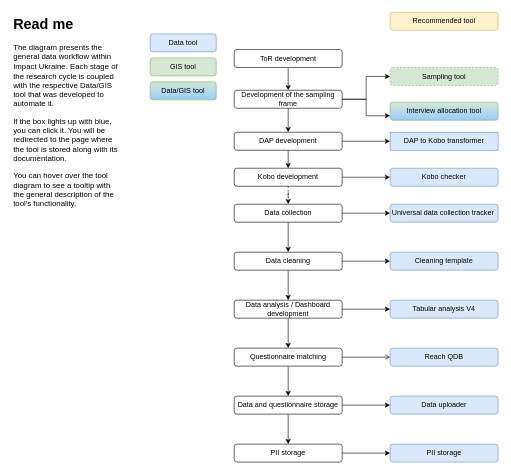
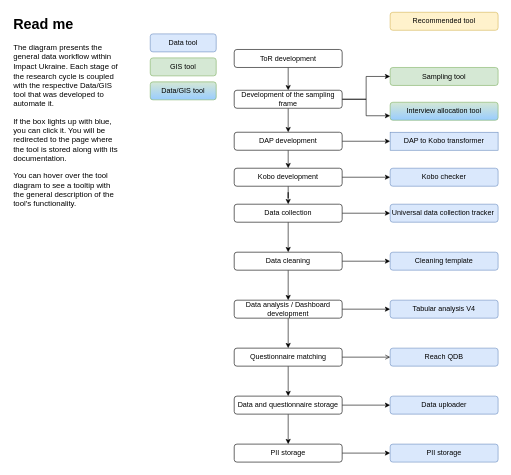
- <mxCell id="4" value="Sampling tool" style="rounded=1;whiteSpace=wrap;html=1;fillColor=#d5e8d4;strokeColor=#82b366;dashed=1;" parent="1" vertex="1"><mxGeometry x="650" y="112" width="180" height="30" as="geometry" /></mxCell>
+ <mxCell id="4" value="Sampling tool" style="rounded=1;whiteSpace=wrap;html=1;fillColor=#d5e8d4;strokeColor=#82b366;" parent="1" vertex="1"><mxGeometry x="650" y="112" width="180" height="30" as="geometry" /></mxCell>
- <mxCell id="12" value="" style="edgeStyle=orthogonalEdgeStyle;rounded=0;orthogonalLoop=1;jettySize=auto;html=1;dashed=1;" parent="1" source="14" target="18" edge="1"><mxGeometry relative="1" as="geometry" /></mxCell>
+ <mxCell id="12" value="" style="edgeStyle=orthogonalEdgeStyle;rounded=0;orthogonalLoop=1;jettySize=auto;html=1;" parent="1" source="14" target="18" edge="1"><mxGeometry relative="1" as="geometry" /></mxCell>
